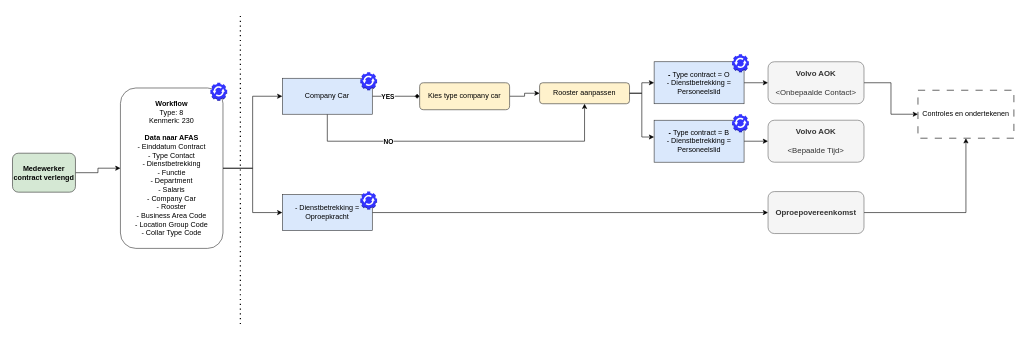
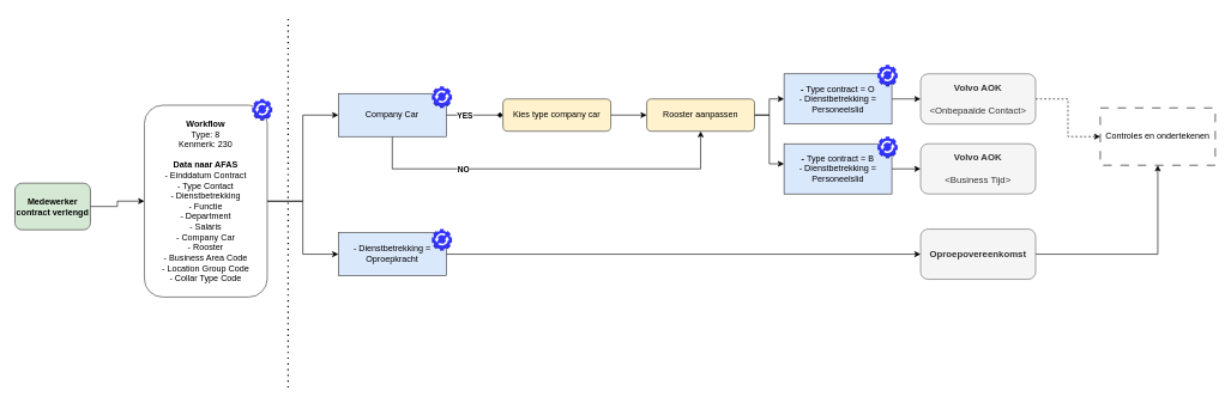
- <mxCell id="26" value="Rooster aanpassen" style="rounded=1;whiteSpace=wrap;html=1;fillColor=#fff2cc;strokeColor=#333333;" parent="1" vertex="1"><mxGeometry x="899" y="137.5" width="150" height="35" as="geometry" /></mxCell>
+ <mxCell id="26" value="Rooster aanpassen" style="rounded=1;whiteSpace=wrap;html=1;fillColor=#fff2cc;strokeColor=#333333;" parent="1" vertex="1"><mxGeometry x="899" y="137.5" width="150" height="45" as="geometry" /></mxCell>
- <mxCell id="13" style="edgeStyle=orthogonalEdgeStyle;rounded=0;orthogonalLoop=1;jettySize=auto;html=1;" parent="1" source="14" target="34" edge="1"><mxGeometry relative="1" as="geometry" /></mxCell>
+ <mxCell id="13" style="edgeStyle=orthogonalEdgeStyle;rounded=0;orthogonalLoop=1;jettySize=auto;html=1;dashed=1;" parent="1" source="14" target="34" edge="1"><mxGeometry relative="1" as="geometry" /></mxCell>
- <mxCell id="17" value="&lt;b style=&quot;font-size: 13px;&quot;&gt;&lt;font style=&quot;font-size: 13px;&quot;&gt;Volvo AOK&lt;/font&gt;&lt;/b&gt;&lt;div style=&quot;font-size: 13px;&quot;&gt;&lt;b&gt;&lt;br&gt;&lt;/b&gt;&lt;div&gt;&amp;lt;Bepaalde Tijd&amp;gt;&lt;/div&gt;&lt;/div&gt;" style="rounded=1;whiteSpace=wrap;html=1;fillColor=#f5f5f5;fontColor=#333333;strokeColor=#666666;" parent="1" vertex="1"><mxGeometry x="1280" y="200" width="160" height="70" as="geometry" /></mxCell>
+ <mxCell id="17" value="&lt;b style=&quot;font-size: 13px;&quot;&gt;&lt;font style=&quot;font-size: 13px;&quot;&gt;Volvo AOK&lt;/font&gt;&lt;/b&gt;&lt;div style=&quot;font-size: 13px;&quot;&gt;&lt;b&gt;&lt;br&gt;&lt;/b&gt;&lt;div&gt;&amp;lt;Business Tijd&amp;gt;&lt;/div&gt;&lt;/div&gt;" style="rounded=1;whiteSpace=wrap;html=1;fillColor=#f5f5f5;fontColor=#333333;strokeColor=#666666;" parent="1" vertex="1"><mxGeometry x="1280" y="200" width="160" height="70" as="geometry" /></mxCell>
